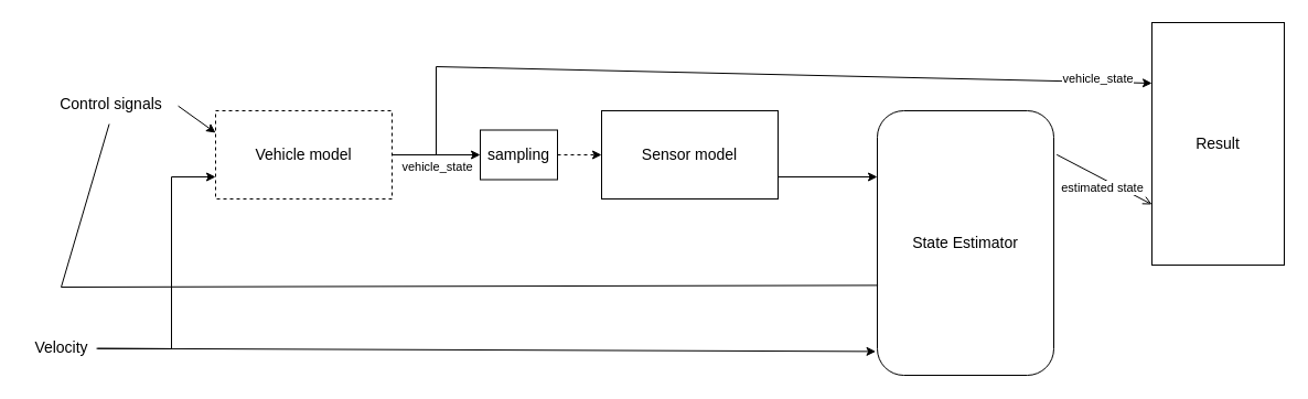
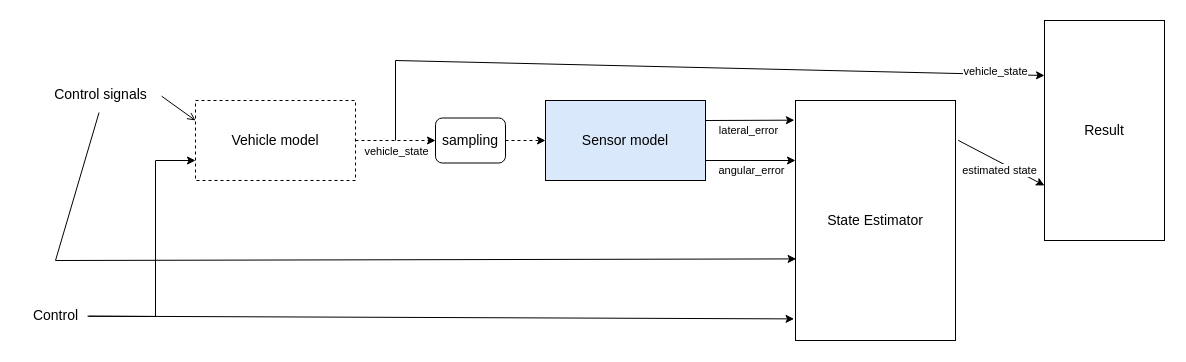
- <mxCell id="10" value="" style="endArrow=classic;html=1;rounded=0;entryX=0;entryY=0.25;entryDx=0;entryDy=0;exitX=1.009;exitY=0.556;exitDx=0;exitDy=0;exitPerimeter=0;" edge="1" parent="1" source="7" target="2"><mxGeometry width="50" height="50" relative="1" as="geometry"><mxPoint x="115" y="120" as="sourcePoint" /><mxPoint x="165" y="120" as="targetPoint" /></mxGeometry></mxCell>
+ <mxCell id="10" value="" style="endArrow=open;html=1;rounded=0;entryX=0;entryY=0.25;entryDx=0;entryDy=0;exitX=1.009;exitY=0.556;exitDx=0;exitDy=0;exitPerimeter=0;" edge="1" parent="1" source="7" target="2"><mxGeometry width="50" height="50" relative="1" as="geometry"><mxPoint x="115" y="120" as="sourcePoint" /><mxPoint x="165" y="120" as="targetPoint" /></mxGeometry></mxCell>
+ <mxCell id="15" value="" style="endArrow=classic;html=1;rounded=0;exitX=1;exitY=0.25;exitDx=0;exitDy=0;entryX=-0.007;entryY=0.082;entryDx=0;entryDy=0;entryPerimeter=0;" edge="1" parent="1" source="3" target="5"><mxGeometry width="50" height="50" relative="1" as="geometry"><mxPoint x="655" y="200" as="sourcePoint" /><mxPoint x="815" y="40" as="targetPoint" /></mxGeometry></mxCell>
+ <mxCell id="16" value="lateral_error" style="edgeLabel;html=1;align=center;verticalAlign=middle;resizable=0;points=[];" vertex="1" connectable="0" parent="15"><mxGeometry x="-0.044" y="-1" relative="1" as="geometry"><mxPoint y="9" as="offset" /></mxGeometry></mxCell>
+ <mxCell id="17" value="angular_error" style="edgeLabel;html=1;align=center;verticalAlign=middle;resizable=0;points=[];" vertex="1" connectable="0" parent="15"><mxGeometry x="0.012" y="-6" relative="1" as="geometry"><mxPoint y="44" as="offset" /></mxGeometry></mxCell>
- <mxCell id="12" value="" style="endArrow=classic;html=1;rounded=0;exitX=1;exitY=0.5;exitDx=0;exitDy=0;entryX=0;entryY=0.5;entryDx=0;entryDy=0;" edge="1" parent="1" source="2" target="4"><mxGeometry width="50" height="50" relative="1" as="geometry"><mxPoint x="425" y="210" as="sourcePoint" /><mxPoint x="475" y="160" as="targetPoint" /></mxGeometry></mxCell>
+ <mxCell id="12" value="" style="endArrow=classic;html=1;rounded=0;exitX=1;exitY=0.5;exitDx=0;exitDy=0;entryX=0;entryY=0.5;entryDx=0;entryDy=0;dashed=1;" edge="1" parent="1" source="2" target="4"><mxGeometry width="50" height="50" relative="1" as="geometry"><mxPoint x="425" y="210" as="sourcePoint" /><mxPoint x="475" y="160" as="targetPoint" /></mxGeometry></mxCell>
- <mxCell id="4" value="&lt;font style=&quot;font-size: 14px;&quot;&gt;sampling&lt;/font&gt;" style="rounded=0;whiteSpace=wrap;html=1;" vertex="1" parent="1"><mxGeometry x="435" y="117.5" width="70" height="45" as="geometry" /></mxCell>
+ <mxCell id="4" value="&lt;font style=&quot;font-size: 14px;&quot;&gt;sampling&lt;/font&gt;" style="whiteSpace=wrap;html=1;rounded=1;" vertex="1" parent="1"><mxGeometry x="435" y="117.5" width="70" height="45" as="geometry" /></mxCell>
- <mxCell id="3" value="&lt;font style=&quot;font-size: 14px;&quot;&gt;Sensor model&lt;/font&gt;" style="rounded=0;whiteSpace=wrap;html=1;" vertex="1" parent="1"><mxGeometry x="545" y="100" width="160" height="80" as="geometry" /></mxCell>
+ <mxCell id="3" value="&lt;font style=&quot;font-size: 14px;&quot;&gt;Sensor model&lt;/font&gt;" style="rounded=0;whiteSpace=wrap;html=1;fillColor=#dae8fc;" vertex="1" parent="1"><mxGeometry x="545" y="100" width="160" height="80" as="geometry" /></mxCell>
- <mxCell id="20" value="" style="endArrow=open;html=1;rounded=0;entryX=0;entryY=0.75;entryDx=0;entryDy=0;exitX=1.017;exitY=0.166;exitDx=0;exitDy=0;exitPerimeter=0;" edge="1" parent="1" source="5" target="6"><mxGeometry width="50" height="50" relative="1" as="geometry"><mxPoint x="725" y="200" as="sourcePoint" /><mxPoint x="775" y="150" as="targetPoint" /></mxGeometry></mxCell>
+ <mxCell id="20" value="" style="endArrow=classic;html=1;rounded=0;entryX=0;entryY=0.75;entryDx=0;entryDy=0;exitX=1.017;exitY=0.166;exitDx=0;exitDy=0;exitPerimeter=0;" edge="1" parent="1" source="5" target="6"><mxGeometry width="50" height="50" relative="1" as="geometry"><mxPoint x="725" y="200" as="sourcePoint" /><mxPoint x="775" y="150" as="targetPoint" /></mxGeometry></mxCell>
- <mxCell id="5" value="&lt;font style=&quot;font-size: 14px;&quot;&gt;State Estimator&lt;/font&gt;" style="whiteSpace=wrap;html=1;rounded=1;" vertex="1" parent="1"><mxGeometry x="795" y="100" width="160" height="240" as="geometry" /></mxCell>
+ <mxCell id="5" value="&lt;font style=&quot;font-size: 14px;&quot;&gt;State Estimator&lt;/font&gt;" style="rounded=0;whiteSpace=wrap;html=1;" vertex="1" parent="1"><mxGeometry x="795" y="100" width="160" height="240" as="geometry" /></mxCell>
- <mxCell id="19" value="" style="endArrow=none;html=1;rounded=0;exitX=0.488;exitY=1.101;exitDx=0;exitDy=0;exitPerimeter=0;entryX=0.004;entryY=0.66;entryDx=0;entryDy=0;entryPerimeter=0;" edge="1" parent="1" source="7" target="5"><mxGeometry width="50" height="50" relative="1" as="geometry"><mxPoint x="345" y="240" as="sourcePoint" /><mxPoint x="395" y="190" as="targetPoint" /><Array as="points"><mxPoint x="55" y="260" /></Array></mxGeometry></mxCell>
+ <mxCell id="19" value="" style="endArrow=classic;html=1;rounded=0;exitX=0.488;exitY=1.101;exitDx=0;exitDy=0;exitPerimeter=0;entryX=0.004;entryY=0.66;entryDx=0;entryDy=0;entryPerimeter=0;" edge="1" parent="1" source="7" target="5"><mxGeometry width="50" height="50" relative="1" as="geometry"><mxPoint x="345" y="240" as="sourcePoint" /><mxPoint x="395" y="190" as="targetPoint" /><Array as="points"><mxPoint x="55" y="260" /></Array></mxGeometry></mxCell>
- <mxCell id="8" value="&lt;font style=&quot;font-size: 14px;&quot;&gt;Velocity&lt;/font&gt;" style="text;html=1;align=center;verticalAlign=middle;resizable=0;points=[];autosize=1;strokeColor=none;fillColor=none;" vertex="1" parent="1"><mxGeometry x="20" y="300" width="70" height="30" as="geometry" /></mxCell>
+ <mxCell id="8" value="&lt;font style=&quot;font-size: 14px;&quot;&gt;Control&lt;/font&gt;" style="text;html=1;align=center;verticalAlign=middle;resizable=0;points=[];autosize=1;strokeColor=none;fillColor=none;" vertex="1" parent="1"><mxGeometry x="20" y="300" width="70" height="30" as="geometry" /></mxCell>
